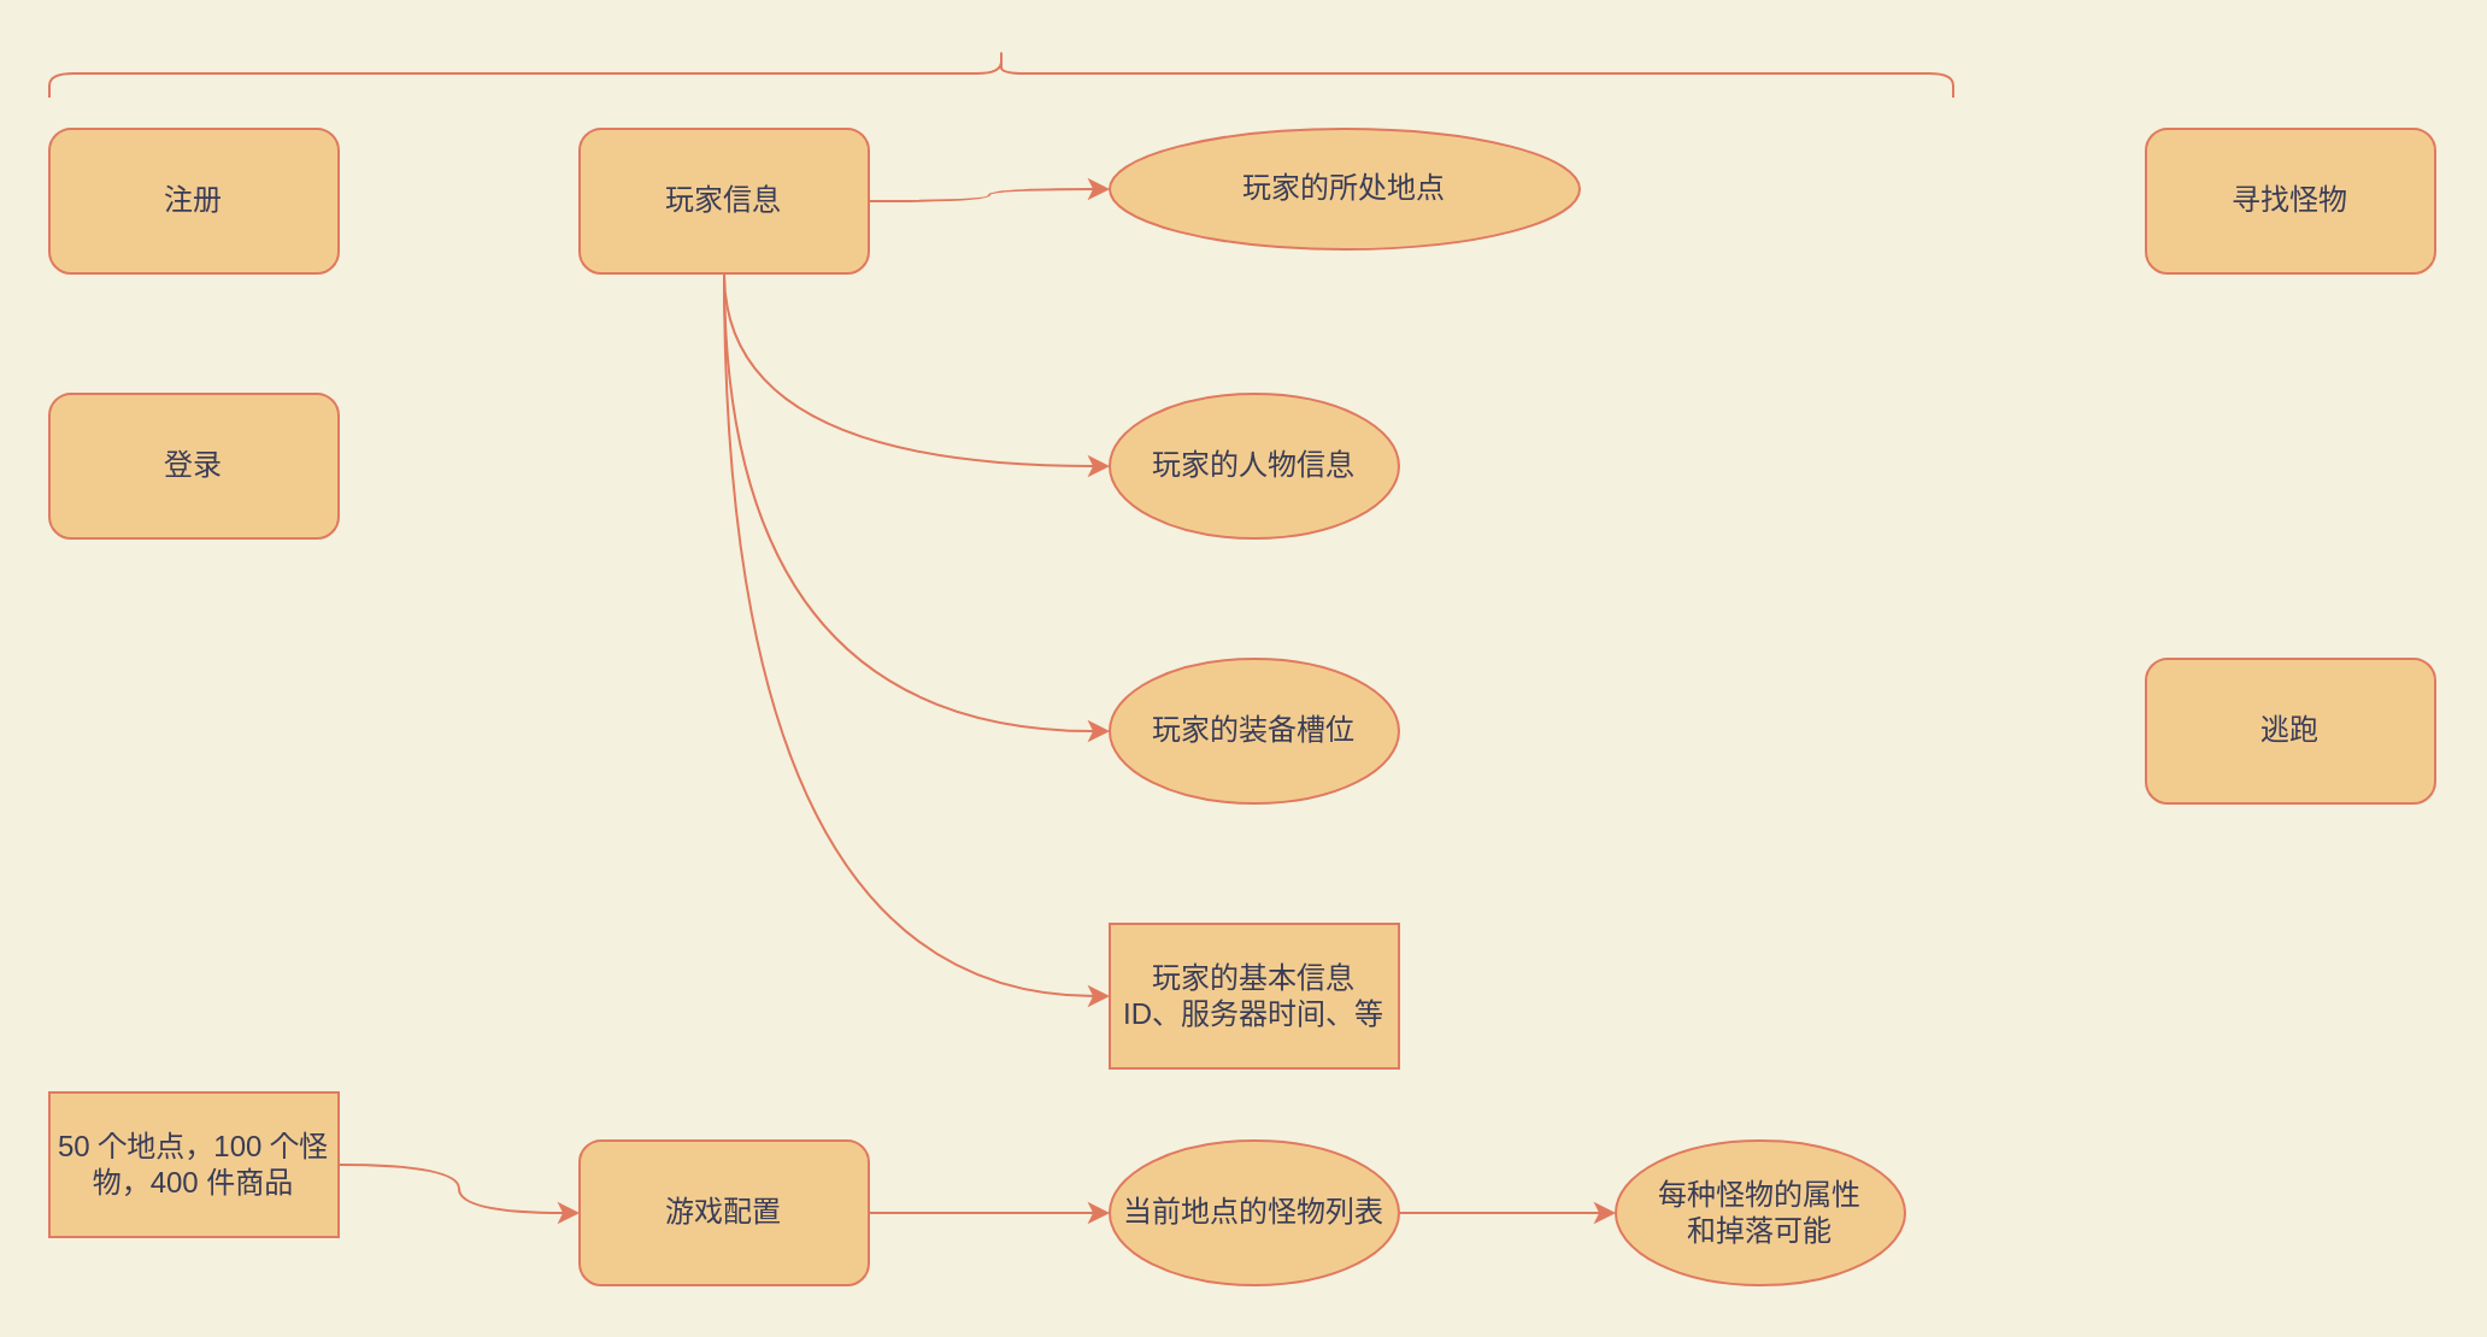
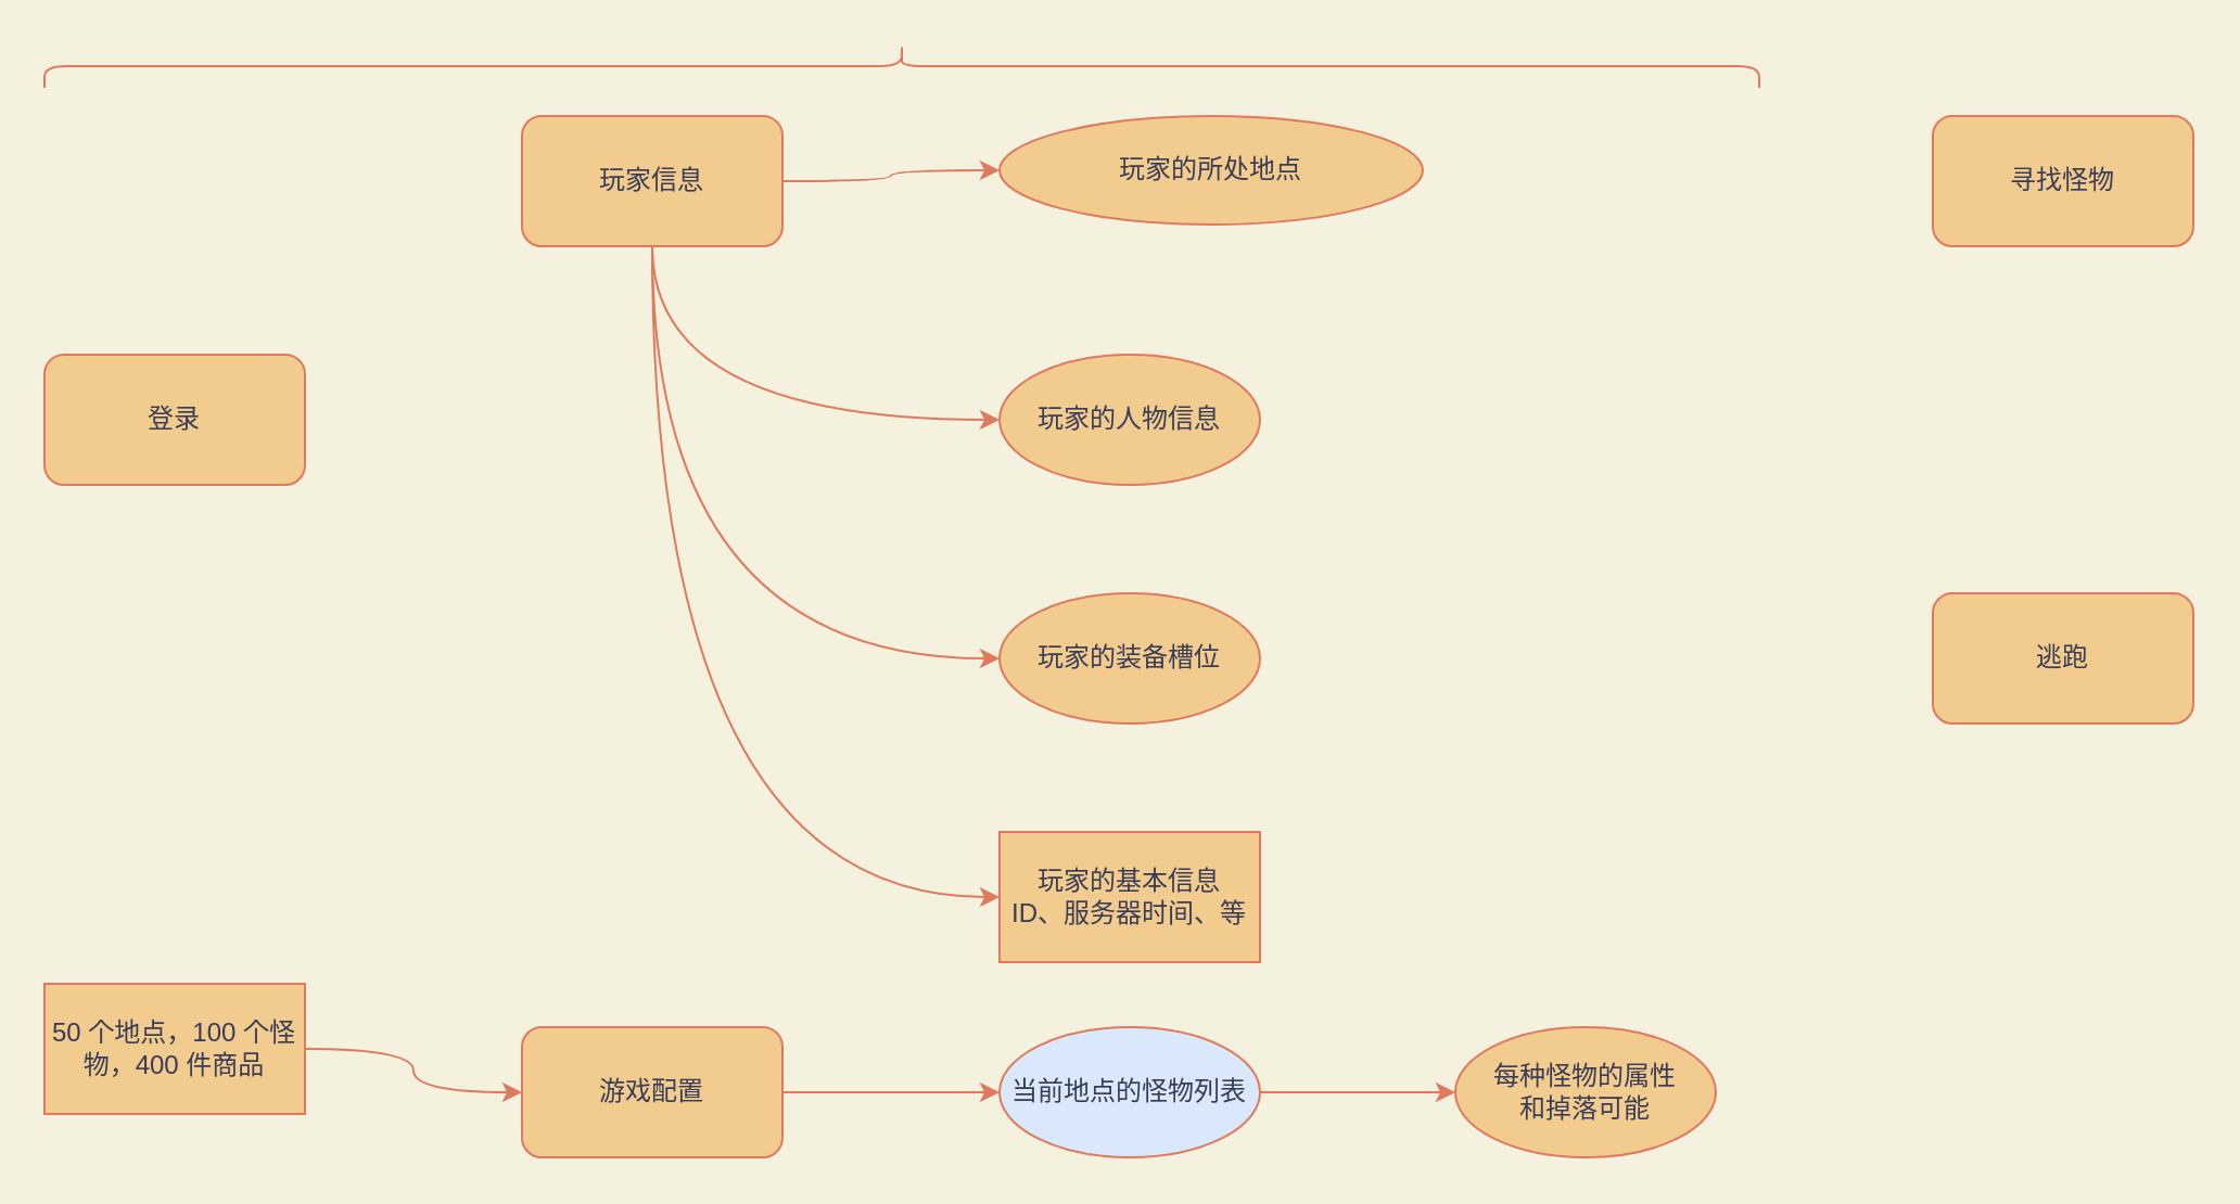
- <mxCell id="2" value="注册" style="rounded=1;whiteSpace=wrap;html=1;fillColor=#F2CC8F;strokeColor=#E07A5F;fontColor=#393C56;" vertex="1" parent="1"><mxGeometry x="20" y="53" width="120" height="60" as="geometry" /></mxCell>
- <mxCell id="18" value="当前地点的怪物列表" style="ellipse;whiteSpace=wrap;html=1;strokeColor=#E07A5F;fontColor=#393C56;fillColor=#F2CC8F;" vertex="1" parent="1"><mxGeometry x="460" y="473" width="120" height="60" as="geometry" /></mxCell>
+ <mxCell id="18" value="当前地点的怪物列表" style="ellipse;whiteSpace=wrap;html=1;strokeColor=#E07A5F;fontColor=#393C56;fillColor=#dae8fc;" vertex="1" parent="1"><mxGeometry x="460" y="473" width="120" height="60" as="geometry" /></mxCell>
